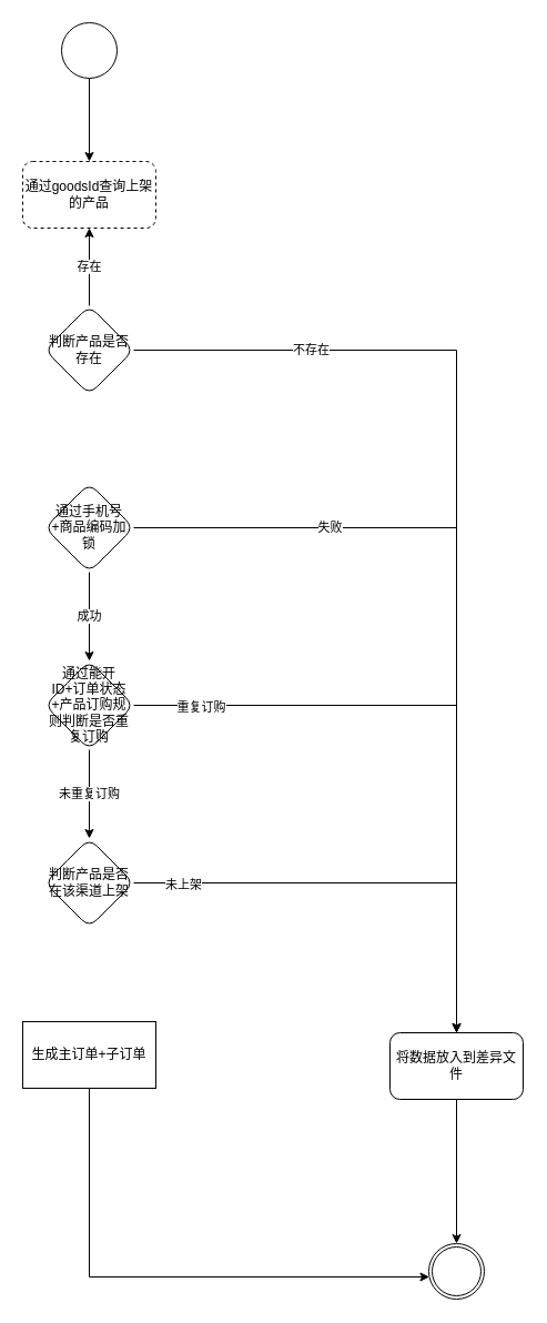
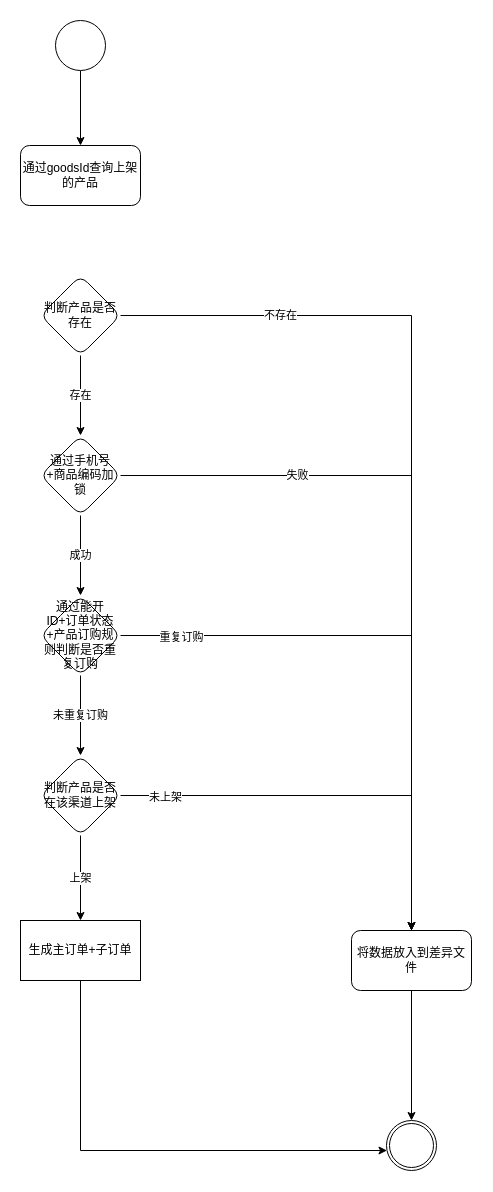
- <mxCell id="5" value="通过goodsId查询上架的产品" style="whiteSpace=wrap;html=1;rounded=1;verticalAlign=middle;labelBackgroundColor=#ffffff;dashed=1;" vertex="1" parent="1"><mxGeometry x="20" y="145" width="120" height="60" as="geometry" /></mxCell>
+ <mxCell id="5" value="通过goodsId查询上架的产品" style="whiteSpace=wrap;html=1;rounded=1;verticalAlign=middle;labelBackgroundColor=#ffffff;" vertex="1" parent="1"><mxGeometry x="20" y="145" width="120" height="60" as="geometry" /></mxCell>
- <mxCell id="7" value="存在" style="edgeStyle=orthogonalEdgeStyle;rounded=0;orthogonalLoop=1;jettySize=auto;html=1;" edge="1" parent="1" source="8" target="5"><mxGeometry relative="1" as="geometry" /></mxCell>
+ <mxCell id="7" value="存在" style="edgeStyle=orthogonalEdgeStyle;rounded=0;orthogonalLoop=1;jettySize=auto;html=1;" edge="1" parent="1" source="8" target="13"><mxGeometry relative="1" as="geometry" /></mxCell>
+ <mxCell id="20" value="上架" style="edgeStyle=orthogonalEdgeStyle;rounded=0;orthogonalLoop=1;jettySize=auto;html=1;" edge="1" parent="1" source="21" target="23"><mxGeometry relative="1" as="geometry" /></mxCell>
